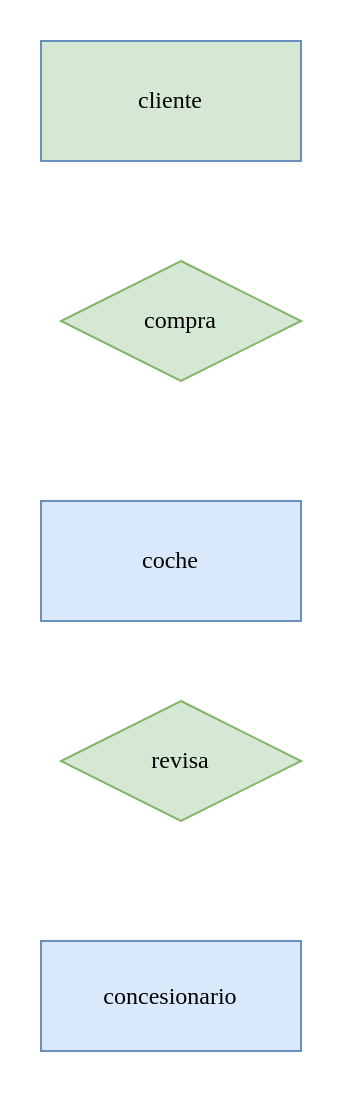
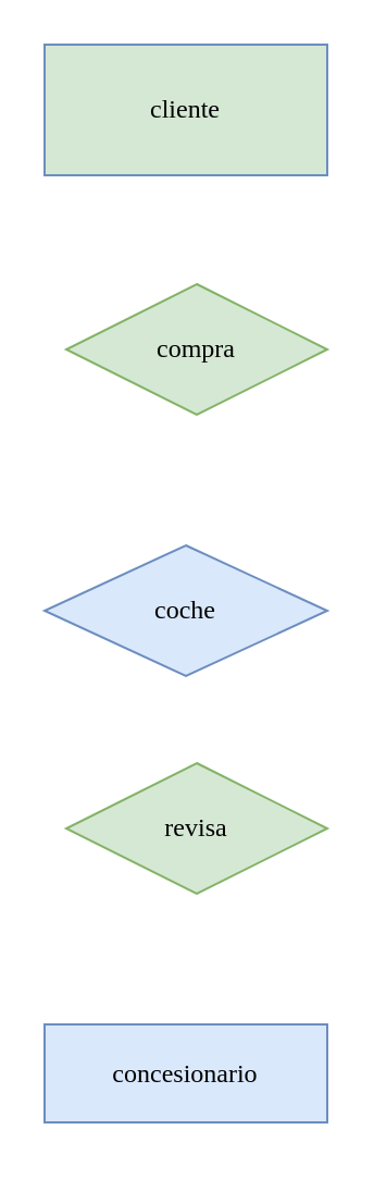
- <mxCell id="3" value="&lt;font face=&quot;Times New Roman&quot;&gt;coche&lt;/font&gt;" style="whiteSpace=wrap;html=1;align=center;fillColor=#dae8fc;strokeColor=#6c8ebf;" vertex="1" parent="1"><mxGeometry x="20" y="250" width="130" height="60" as="geometry" /></mxCell>
+ <mxCell id="3" value="&lt;font face=&quot;Times New Roman&quot;&gt;coche&lt;/font&gt;" style="rhombus;whiteSpace=wrap;html=1;align=center;fillColor=#dae8fc;strokeColor=#6c8ebf;" vertex="1" parent="1"><mxGeometry x="20" y="250" width="130" height="60" as="geometry" /></mxCell>
- <mxCell id="4" value="&lt;font face=&quot;Times New Roman&quot;&gt;concesionario&lt;/font&gt;" style="whiteSpace=wrap;html=1;align=center;fillColor=#dae8fc;strokeColor=#6c8ebf;" vertex="1" parent="1"><mxGeometry x="20" y="470" width="130" height="55" as="geometry" /></mxCell>
+ <mxCell id="4" value="&lt;font face=&quot;Times New Roman&quot;&gt;concesionario&lt;/font&gt;" style="whiteSpace=wrap;html=1;align=center;fillColor=#dae8fc;strokeColor=#6c8ebf;" vertex="1" parent="1"><mxGeometry x="20" y="470" width="130" height="45" as="geometry" /></mxCell>
